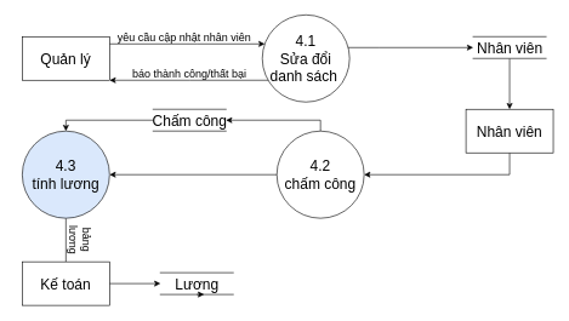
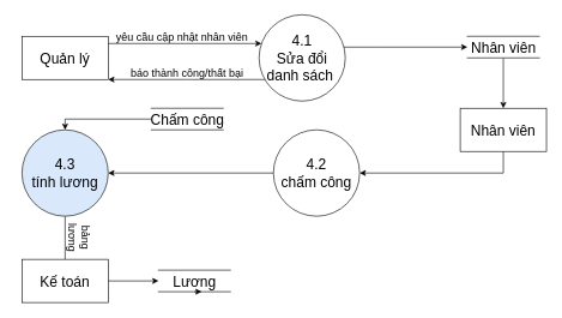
- <mxCell id="10" style="edgeStyle=orthogonalEdgeStyle;rounded=0;orthogonalLoop=1;jettySize=auto;html=1;entryX=1;entryY=0.5;entryDx=0;entryDy=0;" edge="1" parent="1" source="11" target="24"><mxGeometry relative="1" as="geometry"><Array as="points"><mxPoint x="440" y="165" /></Array></mxGeometry></mxCell>
